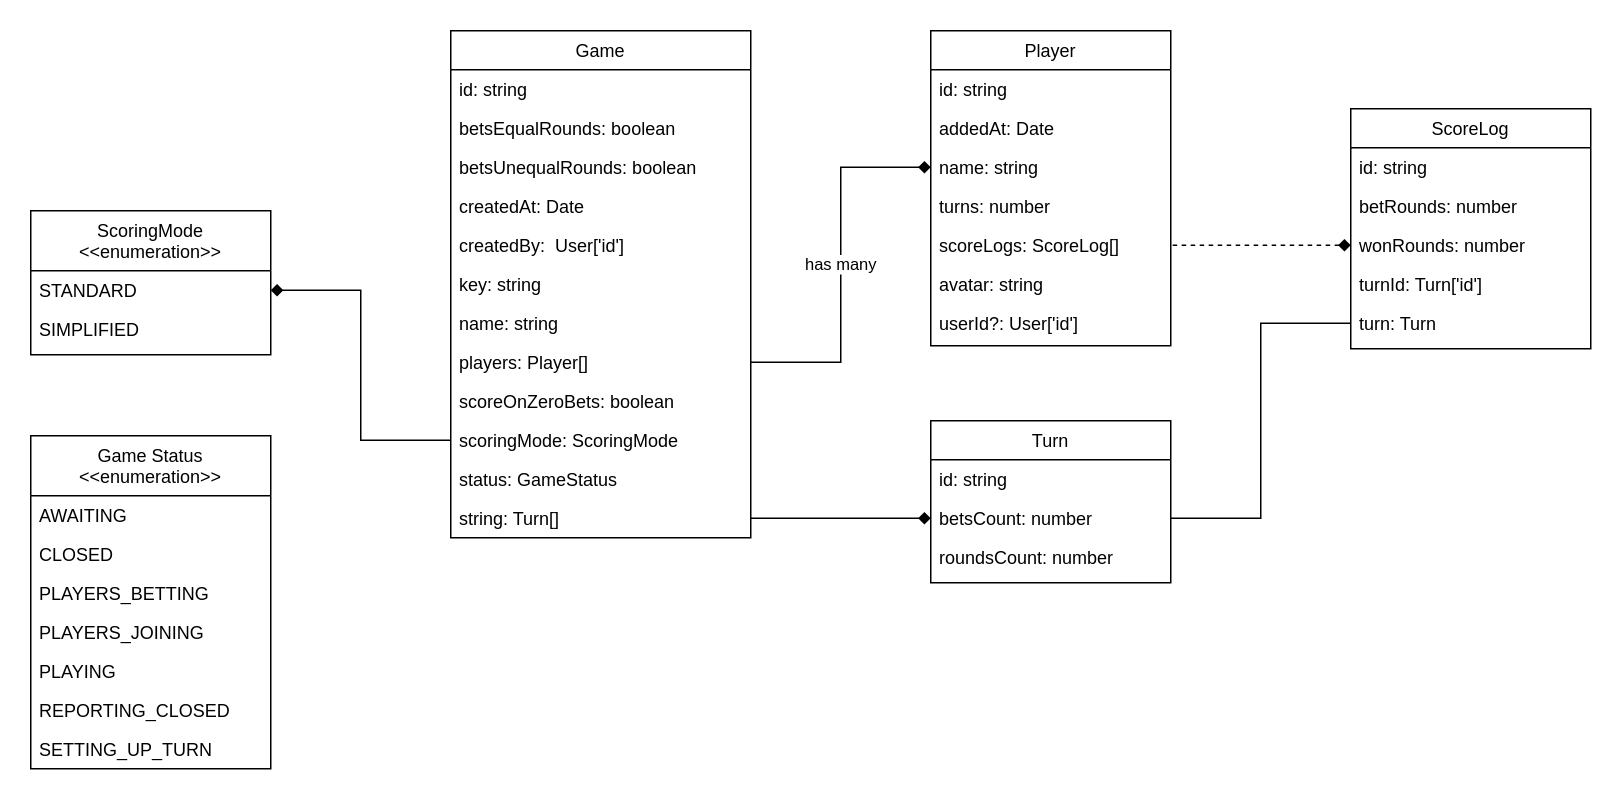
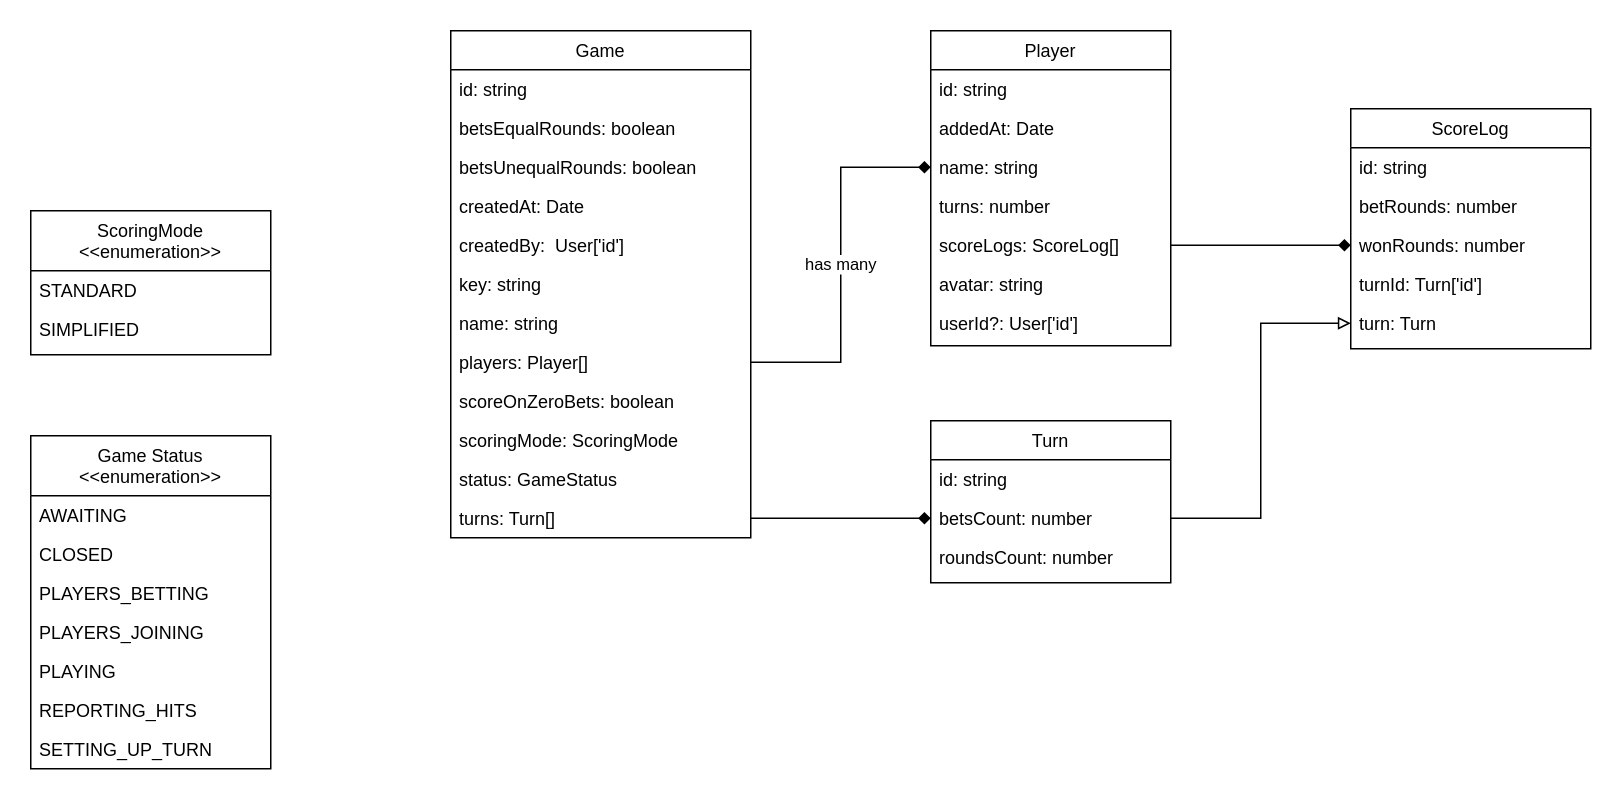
- <mxCell id="42" style="edgeStyle=orthogonalEdgeStyle;rounded=0;orthogonalLoop=1;jettySize=auto;html=1;exitX=0;exitY=0.5;exitDx=0;exitDy=0;entryX=1;entryY=0.5;entryDx=0;entryDy=0;startArrow=diamond;startFill=1;endArrow=none;endFill=0;dashed=1;" edge="1" parent="1" source="39" target="32"><mxGeometry relative="1" as="geometry" /></mxCell>
+ <mxCell id="42" style="edgeStyle=orthogonalEdgeStyle;rounded=0;orthogonalLoop=1;jettySize=auto;html=1;exitX=0;exitY=0.5;exitDx=0;exitDy=0;entryX=1;entryY=0.5;entryDx=0;entryDy=0;startArrow=diamond;startFill=1;endArrow=none;endFill=0;" edge="1" parent="1" source="39" target="32"><mxGeometry relative="1" as="geometry" /></mxCell>
- <mxCell id="48" style="edgeStyle=orthogonalEdgeStyle;rounded=0;orthogonalLoop=1;jettySize=auto;html=1;exitX=1;exitY=0.5;exitDx=0;exitDy=0;entryX=0;entryY=0.5;entryDx=0;entryDy=0;startArrow=none;startFill=0;endArrow=none;endFill=0;" edge="1" parent="1" source="45" target="41"><mxGeometry relative="1" as="geometry" /></mxCell>
+ <mxCell id="48" style="edgeStyle=orthogonalEdgeStyle;rounded=0;orthogonalLoop=1;jettySize=auto;html=1;exitX=1;exitY=0.5;exitDx=0;exitDy=0;entryX=0;entryY=0.5;entryDx=0;entryDy=0;startArrow=none;startFill=0;endArrow=block;endFill=0;" edge="1" parent="1" source="45" target="41"><mxGeometry relative="1" as="geometry" /></mxCell>
- <mxCell id="26" style="edgeStyle=orthogonalEdgeStyle;rounded=0;orthogonalLoop=1;jettySize=auto;html=1;exitX=1;exitY=0.5;exitDx=0;exitDy=0;entryX=0;entryY=0.5;entryDx=0;entryDy=0;startArrow=diamond;startFill=1;endArrow=none;endFill=0;" edge="1" parent="1" source="24" target="12"><mxGeometry relative="1" as="geometry" /></mxCell>
- <mxCell id="14" value="string: Turn[]" style="text;align=left;verticalAlign=top;spacingLeft=4;spacingRight=4;overflow=hidden;rotatable=0;points=[[0,0.5],[1,0.5]];portConstraint=eastwest;rounded=0;shadow=0;html=0;" vertex="1" parent="2"><mxGeometry y="312" width="200" height="26" as="geometry" /></mxCell>
+ <mxCell id="14" value="turns: Turn[]" style="text;align=left;verticalAlign=top;spacingLeft=4;spacingRight=4;overflow=hidden;rotatable=0;points=[[0,0.5],[1,0.5]];portConstraint=eastwest;rounded=0;shadow=0;html=0;" vertex="1" parent="2"><mxGeometry y="312" width="200" height="26" as="geometry" /></mxCell>
- <mxCell id="21" value="REPORTING_CLOSED" style="text;align=left;verticalAlign=top;spacingLeft=4;spacingRight=4;overflow=hidden;rotatable=0;points=[[0,0.5],[1,0.5]];portConstraint=eastwest;rounded=0;shadow=0;html=0;" vertex="1" parent="15"><mxGeometry y="170" width="160" height="26" as="geometry" /></mxCell>
+ <mxCell id="21" value="REPORTING_HITS" style="text;align=left;verticalAlign=top;spacingLeft=4;spacingRight=4;overflow=hidden;rotatable=0;points=[[0,0.5],[1,0.5]];portConstraint=eastwest;rounded=0;shadow=0;html=0;" vertex="1" parent="15"><mxGeometry y="170" width="160" height="26" as="geometry" /></mxCell>
